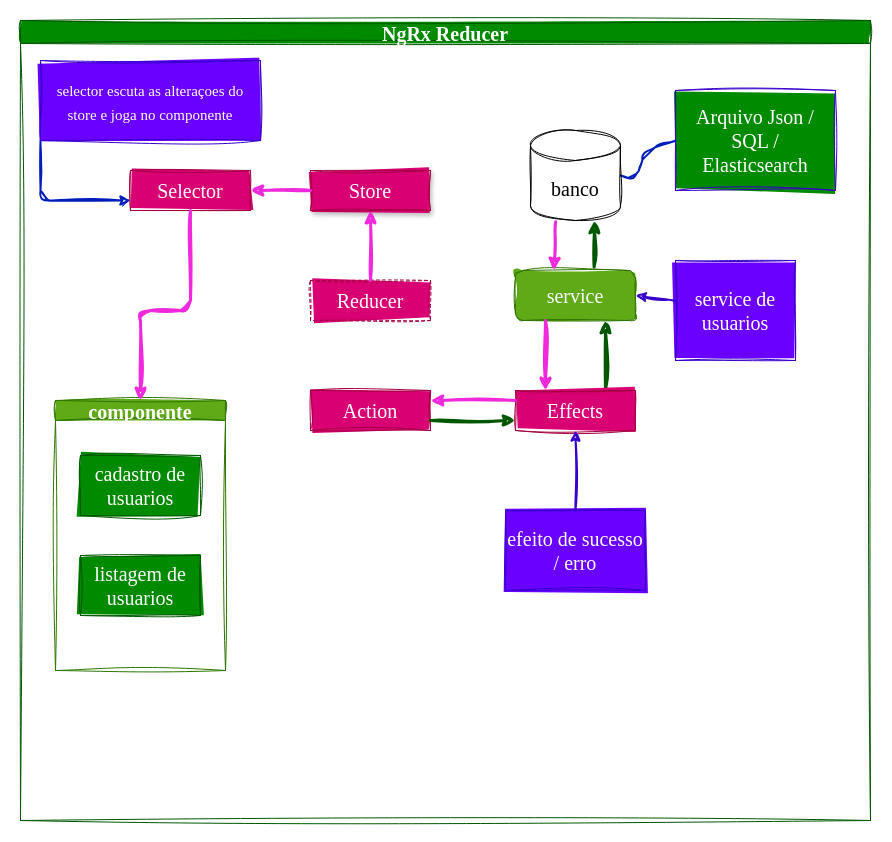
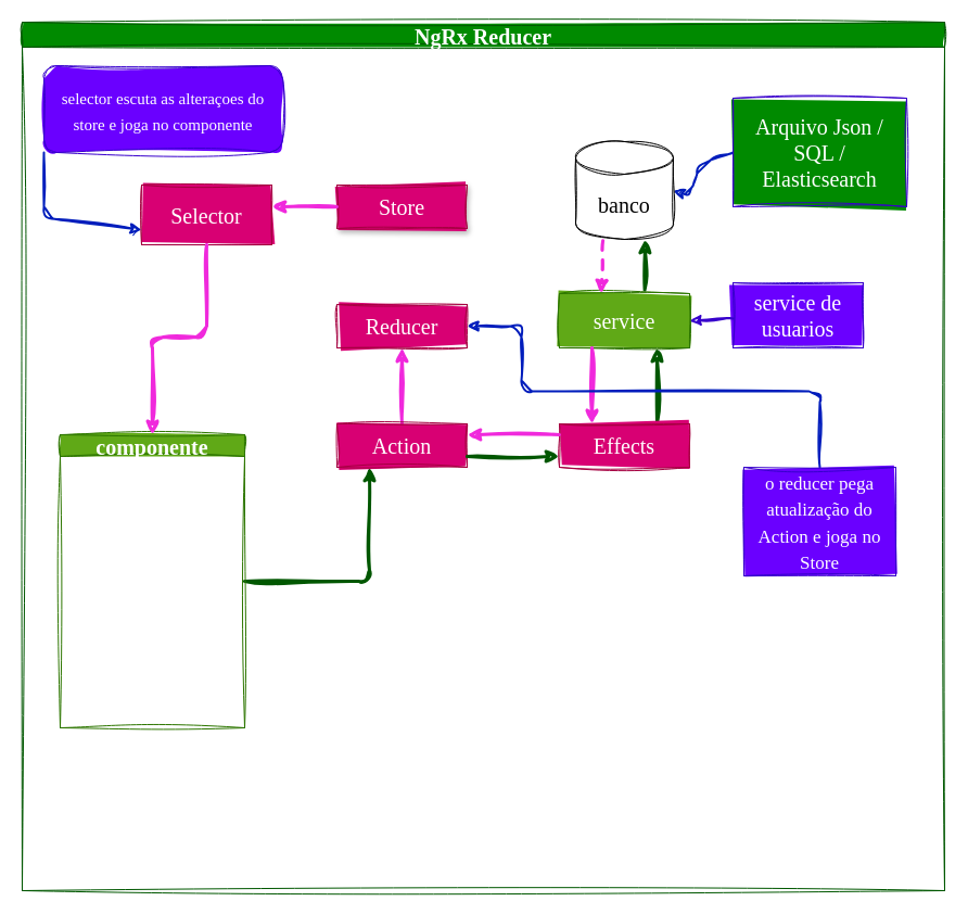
- <mxCell id="33" value="&lt;font style=&quot;font-size: 15px;&quot;&gt;selector escuta as alteraçoes do store e joga no componente&lt;/font&gt;" style="rounded=0;whiteSpace=wrap;html=1;sketch=1;hachureGap=4;jiggle=2;curveFitting=1;fontFamily=Architects Daughter;fontSource=https%3A%2F%2Ffonts.googleapis.com%2Fcss%3Ffamily%3DArchitects%2BDaughter;fontSize=20;fillColor=#6a00ff;strokeColor=#3700CC;fillStyle=solid;fontColor=#ffffff;" vertex="1" parent="2"><mxGeometry x="20" y="40" width="220" height="80" as="geometry" /></mxCell>
+ <mxCell id="33" value="&lt;font style=&quot;font-size: 15px;&quot;&gt;selector escuta as alteraçoes do store e joga no componente&lt;/font&gt;" style="whiteSpace=wrap;html=1;sketch=1;hachureGap=4;jiggle=2;curveFitting=1;fontFamily=Architects Daughter;fontSource=https%3A%2F%2Ffonts.googleapis.com%2Fcss%3Ffamily%3DArchitects%2BDaughter;fontSize=20;fillColor=#6a00ff;strokeColor=#3700CC;fillStyle=solid;fontColor=#ffffff;rounded=1;" vertex="1" parent="2"><mxGeometry x="20" y="40" width="220" height="80" as="geometry" /></mxCell>
- <mxCell id="15" style="edgeStyle=none;sketch=1;hachureGap=4;jiggle=2;curveFitting=1;html=1;exitX=0;exitY=0.5;exitDx=0;exitDy=0;fontFamily=Architects Daughter;fontSource=https%3A%2F%2Ffonts.googleapis.com%2Fcss%3Ffamily%3DArchitects%2BDaughter;fontSize=16;entryX=1;entryY=0.5;entryDx=0;entryDy=0;entryPerimeter=0;strokeColor=#001DBC;strokeWidth=2;fillColor=#0050ef;endArrow=none;" edge="1" parent="2" source="23" target="16"><mxGeometry relative="1" as="geometry"><mxPoint x="-245.286" y="110" as="targetPoint" /><Array as="points"><mxPoint x="625" y="130" /><mxPoint x="615" y="160" /></Array></mxGeometry></mxCell>
+ <mxCell id="15" style="edgeStyle=none;sketch=1;hachureGap=4;jiggle=2;curveFitting=1;html=1;exitX=0;exitY=0.5;exitDx=0;exitDy=0;fontFamily=Architects Daughter;fontSource=https%3A%2F%2Ffonts.googleapis.com%2Fcss%3Ffamily%3DArchitects%2BDaughter;fontSize=16;entryX=1;entryY=0.5;entryDx=0;entryDy=0;entryPerimeter=0;strokeColor=#001DBC;strokeWidth=2;fillColor=#0050ef;" edge="1" parent="2" source="23" target="16"><mxGeometry relative="1" as="geometry"><mxPoint x="-245.286" y="110" as="targetPoint" /><Array as="points"><mxPoint x="625" y="130" /><mxPoint x="615" y="160" /></Array></mxGeometry></mxCell>
- <mxCell id="4" value="&lt;font face=&quot;Verdana&quot;&gt;Selector&lt;/font&gt;" style="rounded=0;whiteSpace=wrap;html=1;sketch=1;hachureGap=4;jiggle=2;curveFitting=1;fontFamily=Architects Daughter;fontSource=https%3A%2F%2Ffonts.googleapis.com%2Fcss%3Ffamily%3DArchitects%2BDaughter;fontSize=20;fillColor=#d80073;fontColor=#ffffff;strokeColor=#A50040;fillStyle=solid;" vertex="1" parent="2"><mxGeometry x="110" y="150" width="120" height="40" as="geometry" /></mxCell>
+ <mxCell id="4" value="&lt;font face=&quot;Verdana&quot;&gt;Selector&lt;/font&gt;" style="rounded=0;whiteSpace=wrap;html=1;sketch=1;hachureGap=4;jiggle=2;curveFitting=1;fontFamily=Architects Daughter;fontSource=https%3A%2F%2Ffonts.googleapis.com%2Fcss%3Ffamily%3DArchitects%2BDaughter;fontSize=20;fillColor=#d80073;fontColor=#ffffff;strokeColor=#A50040;fillStyle=solid;" vertex="1" parent="2"><mxGeometry x="110" y="150" width="120" height="55" as="geometry" /></mxCell>
- <mxCell id="19" style="edgeStyle=none;sketch=1;hachureGap=4;jiggle=2;curveFitting=1;html=1;entryX=0.322;entryY=0;entryDx=0;entryDy=0;entryPerimeter=0;fontFamily=Architects Daughter;fontSource=https%3A%2F%2Ffonts.googleapis.com%2Fcss%3Ffamily%3DArchitects%2BDaughter;fontSize=16;strokeColor=#F029DC;exitX=0.279;exitY=1.013;exitDx=0;exitDy=0;exitPerimeter=0;strokeWidth=3;" edge="1" parent="2" source="16" target="18"><mxGeometry relative="1" as="geometry"><mxPoint x="530" y="190" as="sourcePoint" /></mxGeometry></mxCell>
+ <mxCell id="19" style="edgeStyle=none;sketch=1;hachureGap=4;jiggle=2;curveFitting=1;html=1;entryX=0.322;entryY=0;entryDx=0;entryDy=0;entryPerimeter=0;fontFamily=Architects Daughter;fontSource=https%3A%2F%2Ffonts.googleapis.com%2Fcss%3Ffamily%3DArchitects%2BDaughter;fontSize=16;strokeColor=#F029DC;exitX=0.279;exitY=1.013;exitDx=0;exitDy=0;exitPerimeter=0;strokeWidth=3;dashed=1;" edge="1" parent="2" source="16" target="18"><mxGeometry relative="1" as="geometry"><mxPoint x="530" y="190" as="sourcePoint" /></mxGeometry></mxCell>
- <mxCell id="14" style="edgeStyle=none;sketch=1;hachureGap=4;jiggle=2;curveFitting=1;html=1;entryX=0.5;entryY=1;entryDx=0;entryDy=0;strokeColor=#F029DC;fontFamily=Architects Daughter;fontSource=https%3A%2F%2Ffonts.googleapis.com%2Fcss%3Ffamily%3DArchitects%2BDaughter;fontSize=16;strokeWidth=3;" edge="1" parent="2" source="11" target="3"><mxGeometry relative="1" as="geometry" /></mxCell>
- <mxCell id="18" value="&lt;font face=&quot;Verdana&quot;&gt;service&lt;/font&gt;" style="rounded=1;whiteSpace=wrap;html=1;sketch=1;hachureGap=4;jiggle=2;curveFitting=1;fontFamily=Architects Daughter;fontSource=https%3A%2F%2Ffonts.googleapis.com%2Fcss%3Ffamily%3DArchitects%2BDaughter;fontSize=20;fillColor=#60a917;fontColor=#ffffff;strokeColor=#2D7600;fillStyle=solid;" vertex="1" parent="2"><mxGeometry x="495" y="250" width="120" height="50" as="geometry" /></mxCell>
+ <mxCell id="18" value="&lt;font face=&quot;Verdana&quot;&gt;service&lt;/font&gt;" style="whiteSpace=wrap;html=1;sketch=1;hachureGap=4;jiggle=2;curveFitting=1;fontFamily=Architects Daughter;fontSource=https%3A%2F%2Ffonts.googleapis.com%2Fcss%3Ffamily%3DArchitects%2BDaughter;fontSize=20;fillColor=#60a917;fontColor=#ffffff;strokeColor=#2D7600;fillStyle=solid;rounded=0;" vertex="1" parent="2"><mxGeometry x="495" y="250" width="120" height="50" as="geometry" /></mxCell>
- <mxCell id="11" value="&lt;font face=&quot;Verdana&quot;&gt;Reducer&lt;/font&gt;" style="rounded=0;whiteSpace=wrap;html=1;sketch=1;hachureGap=4;jiggle=2;curveFitting=1;fontFamily=Architects Daughter;fontSource=https%3A%2F%2Ffonts.googleapis.com%2Fcss%3Ffamily%3DArchitects%2BDaughter;fontSize=20;fillStyle=solid;fillColor=#d80073;fontColor=#ffffff;strokeColor=#A50040;dashed=1;" vertex="1" parent="2"><mxGeometry x="290" y="260" width="120" height="40" as="geometry" /></mxCell>
+ <mxCell id="11" value="&lt;font face=&quot;Verdana&quot;&gt;Reducer&lt;/font&gt;" style="rounded=0;whiteSpace=wrap;html=1;sketch=1;hachureGap=4;jiggle=2;curveFitting=1;fontFamily=Architects Daughter;fontSource=https%3A%2F%2Ffonts.googleapis.com%2Fcss%3Ffamily%3DArchitects%2BDaughter;fontSize=20;fillStyle=solid;fillColor=#d80073;fontColor=#ffffff;strokeColor=#A50040;" vertex="1" parent="2"><mxGeometry x="290" y="260" width="120" height="40" as="geometry" /></mxCell>
- <mxCell id="25" value="service de usuarios" style="rounded=0;whiteSpace=wrap;html=1;sketch=1;hachureGap=4;jiggle=2;curveFitting=1;fontFamily=Architects Daughter;fontSource=https%3A%2F%2Ffonts.googleapis.com%2Fcss%3Ffamily%3DArchitects%2BDaughter;fontSize=20;fillColor=#6a00ff;fontColor=#ffffff;strokeColor=#3700CC;fillStyle=solid;" vertex="1" parent="2"><mxGeometry x="655" y="240" width="120" height="100" as="geometry" /></mxCell>
+ <mxCell id="25" value="service de usuarios" style="rounded=0;whiteSpace=wrap;html=1;sketch=1;hachureGap=4;jiggle=2;curveFitting=1;fontFamily=Architects Daughter;fontSource=https%3A%2F%2Ffonts.googleapis.com%2Fcss%3Ffamily%3DArchitects%2BDaughter;fontSize=20;fillColor=#6a00ff;fontColor=#ffffff;strokeColor=#3700CC;fillStyle=solid;" vertex="1" parent="2"><mxGeometry x="655" y="240" width="120" height="60" as="geometry" /></mxCell>
+ <mxCell id="12" style="edgeStyle=none;sketch=1;hachureGap=4;jiggle=2;curveFitting=1;html=1;entryX=0.5;entryY=1;entryDx=0;entryDy=0;strokeColor=#F029DC;fontFamily=Architects Daughter;fontSource=https%3A%2F%2Ffonts.googleapis.com%2Fcss%3Ffamily%3DArchitects%2BDaughter;fontSize=16;strokeWidth=3;" edge="1" parent="2" source="13" target="11"><mxGeometry relative="1" as="geometry" /></mxCell>
+ <mxCell id="30" style="edgeStyle=none;sketch=1;hachureGap=4;jiggle=2;curveFitting=1;html=1;entryX=1;entryY=0.5;entryDx=0;entryDy=0;strokeColor=#001DBC;strokeWidth=2;fontFamily=Verdana;fontSize=17;fontColor=#F0F0F0;fillColor=#0050ef;" edge="1" parent="2" source="31" target="11"><mxGeometry relative="1" as="geometry"><Array as="points"><mxPoint x="735" y="340" /><mxPoint x="460" y="340" /><mxPoint x="460" y="280" /></Array></mxGeometry></mxCell>
- <mxCell id="29" style="edgeStyle=none;sketch=1;hachureGap=4;jiggle=2;curveFitting=1;html=1;entryX=0.5;entryY=1;entryDx=0;entryDy=0;strokeColor=#3700CC;fontFamily=Architects Daughter;fontSource=https%3A%2F%2Ffonts.googleapis.com%2Fcss%3Ffamily%3DArchitects%2BDaughter;fontSize=16;fillColor=#6a00ff;strokeWidth=2;" edge="1" parent="2" source="26" target="21"><mxGeometry relative="1" as="geometry" /></mxCell>
+ <mxCell id="31" value="&lt;font style=&quot;font-size: 17px;&quot;&gt;o reducer pega atualização do Action e joga no Store&lt;/font&gt;" style="rounded=0;whiteSpace=wrap;html=1;sketch=1;hachureGap=4;jiggle=2;curveFitting=1;fontFamily=Architects Daughter;fontSource=https%3A%2F%2Ffonts.googleapis.com%2Fcss%3Ffamily%3DArchitects%2BDaughter;fontSize=20;fillColor=#6a00ff;strokeColor=#3700CC;fillStyle=solid;fontColor=#ffffff;" vertex="1" parent="2"><mxGeometry x="665" y="410" width="140" height="100" as="geometry" /></mxCell>
- <mxCell id="9" value="cadastro de usuarios" style="rounded=0;whiteSpace=wrap;html=1;sketch=1;hachureGap=4;jiggle=2;curveFitting=1;fontFamily=Architects Daughter;fontSource=https%3A%2F%2Ffonts.googleapis.com%2Fcss%3Ffamily%3DArchitects%2BDaughter;fontSize=20;fillStyle=solid;fillColor=#008a00;fontColor=#ffffff;strokeColor=#005700;" vertex="1" parent="2"><mxGeometry x="60" y="435" width="120" height="60" as="geometry" /></mxCell>
+ <mxCell id="6" style="edgeStyle=none;sketch=1;hachureGap=4;jiggle=2;curveFitting=1;html=1;entryX=0.25;entryY=1;entryDx=0;entryDy=0;strokeColor=#005700;fontFamily=Architects Daughter;fontSource=https%3A%2F%2Ffonts.googleapis.com%2Fcss%3Ffamily%3DArchitects%2BDaughter;fontSize=16;fillColor=#008a00;strokeWidth=3;" edge="1" parent="2" source="7" target="13"><mxGeometry relative="1" as="geometry"><Array as="points"><mxPoint x="320" y="515" /></Array></mxGeometry></mxCell>
- <mxCell id="26" value="efeito de sucesso / erro" style="rounded=0;whiteSpace=wrap;html=1;sketch=1;hachureGap=4;jiggle=2;curveFitting=1;fontFamily=Architects Daughter;fontSource=https%3A%2F%2Ffonts.googleapis.com%2Fcss%3Ffamily%3DArchitects%2BDaughter;fontSize=20;fillColor=#6a00ff;strokeColor=#3700CC;fillStyle=solid;fontColor=#ffffff;" vertex="1" parent="2"><mxGeometry x="485" y="490" width="140" height="80" as="geometry" /></mxCell>
- <mxCell id="10" value="listagem de usuarios" style="rounded=0;whiteSpace=wrap;html=1;sketch=1;hachureGap=4;jiggle=2;curveFitting=1;fontFamily=Architects Daughter;fontSource=https%3A%2F%2Ffonts.googleapis.com%2Fcss%3Ffamily%3DArchitects%2BDaughter;fontSize=20;fillColor=#008a00;fontColor=#ffffff;strokeColor=#005700;fillStyle=solid;" vertex="1" parent="2"><mxGeometry x="60" y="535" width="120" height="60" as="geometry" /></mxCell>
